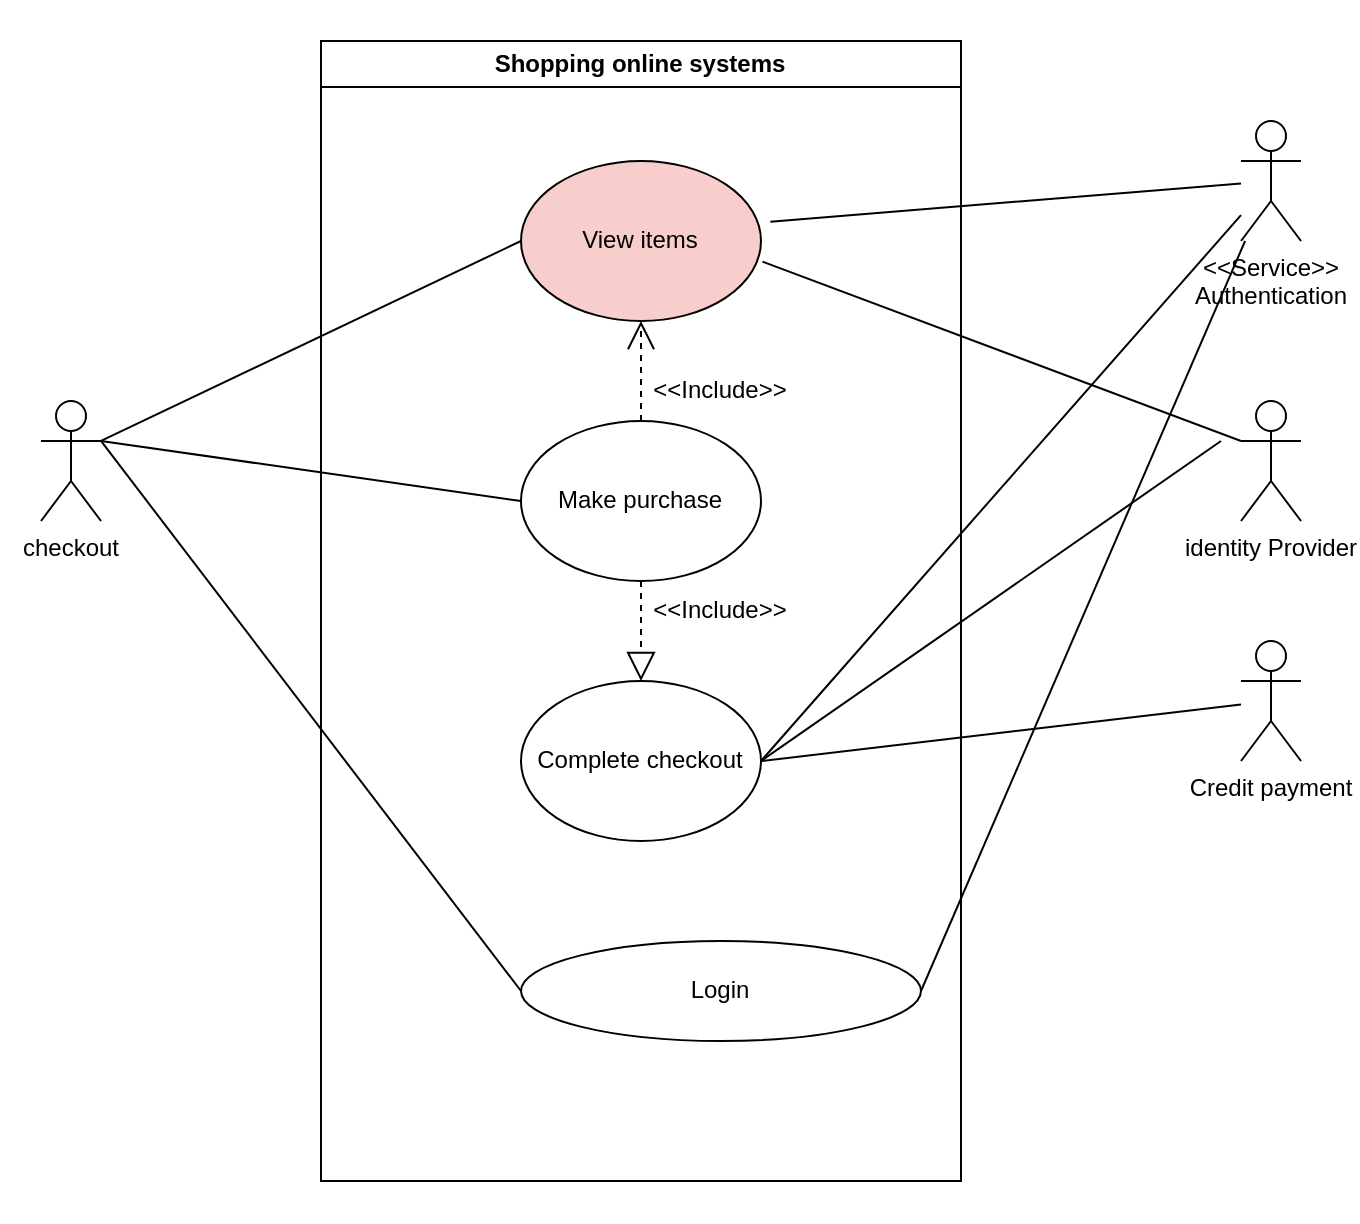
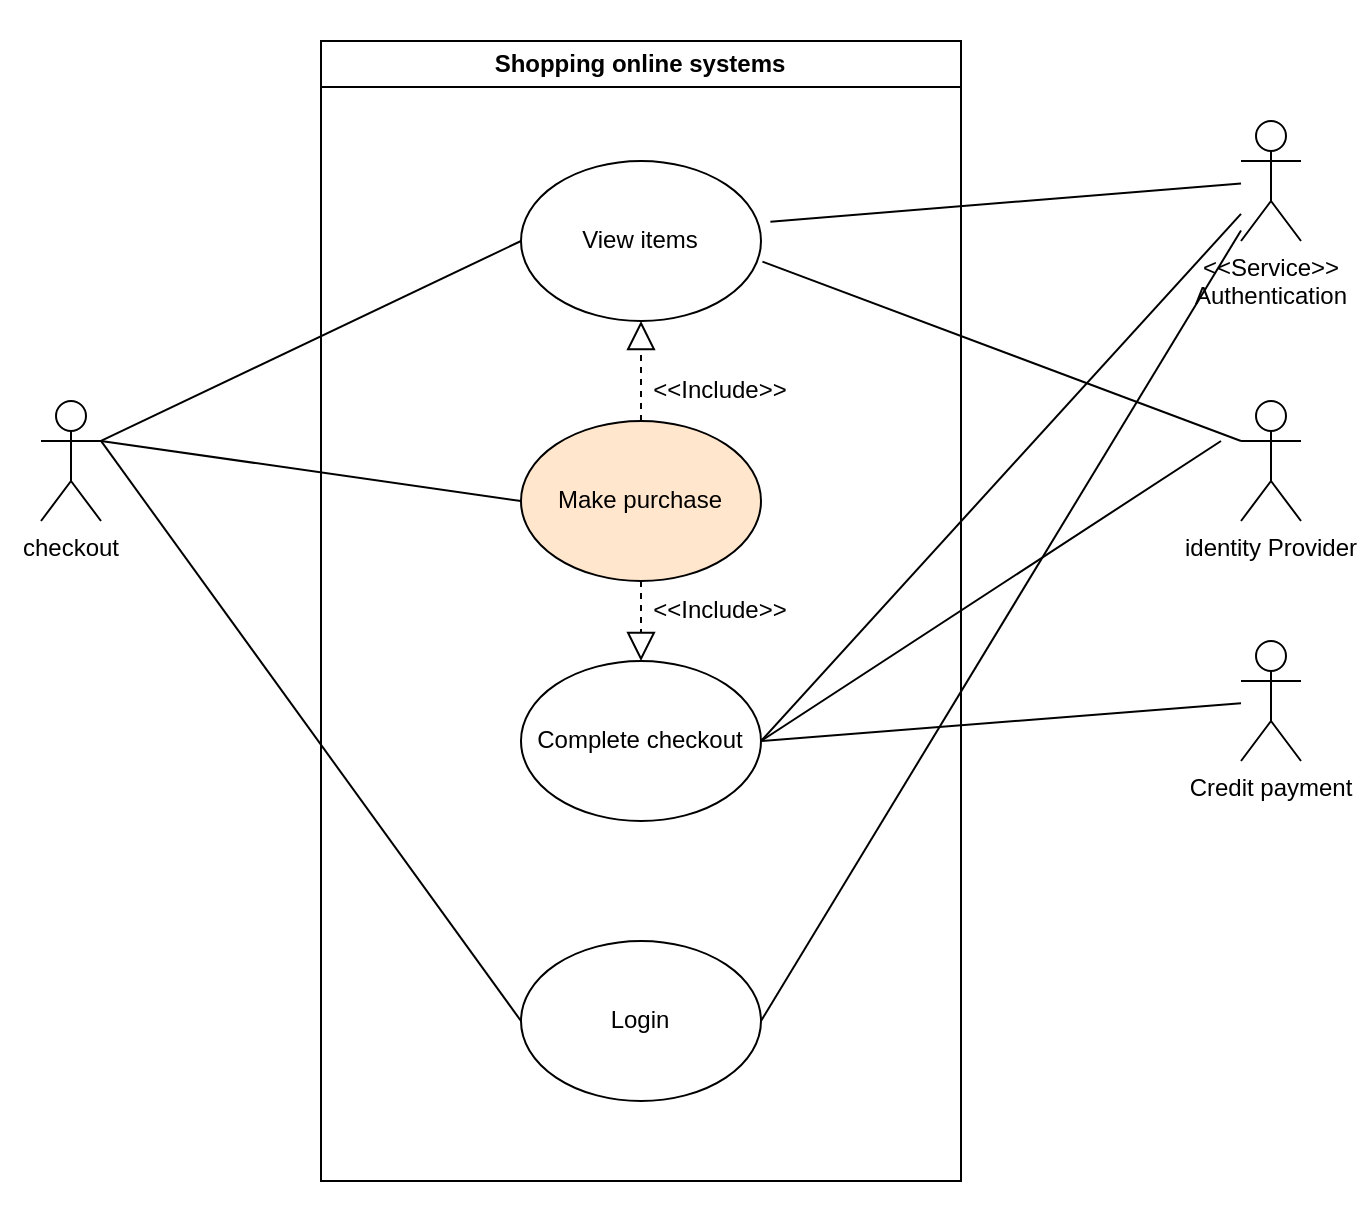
- <mxCell id="4" value="View items" style="ellipse;whiteSpace=wrap;html=1;fillColor=#f8cecc;" vertex="1" parent="3"><mxGeometry x="100" y="60" width="120" height="80" as="geometry" /></mxCell>
+ <mxCell id="4" value="View items" style="ellipse;whiteSpace=wrap;html=1;" vertex="1" parent="3"><mxGeometry x="100" y="60" width="120" height="80" as="geometry" /></mxCell>
- <mxCell id="8" value="" style="endArrow=open;dashed=1;endFill=0;endSize=12;html=1;rounded=0;entryX=0.5;entryY=1;entryDx=0;entryDy=0;exitX=0.5;exitY=0;exitDx=0;exitDy=0;" edge="1" parent="3" source="5" target="4"><mxGeometry width="160" relative="1" as="geometry"><mxPoint x="200" y="390" as="sourcePoint" /><mxPoint x="360" y="390" as="targetPoint" /></mxGeometry></mxCell>
+ <mxCell id="8" value="" style="endArrow=block;dashed=1;endFill=0;endSize=12;html=1;rounded=0;entryX=0.5;entryY=1;entryDx=0;entryDy=0;exitX=0.5;exitY=0;exitDx=0;exitDy=0;" edge="1" parent="3" source="5" target="4"><mxGeometry width="160" relative="1" as="geometry"><mxPoint x="200" y="390" as="sourcePoint" /><mxPoint x="360" y="390" as="targetPoint" /></mxGeometry></mxCell>
- <mxCell id="5" value="Make purchase" style="ellipse;whiteSpace=wrap;html=1;" vertex="1" parent="3"><mxGeometry x="100" y="190" width="120" height="80" as="geometry" /></mxCell>
+ <mxCell id="5" value="Make purchase" style="ellipse;whiteSpace=wrap;html=1;fillColor=#ffe6cc;" vertex="1" parent="3"><mxGeometry x="100" y="190" width="120" height="80" as="geometry" /></mxCell>
- <mxCell id="6" value="Complete checkout" style="ellipse;whiteSpace=wrap;html=1;" vertex="1" parent="3"><mxGeometry x="100" y="320" width="120" height="80" as="geometry" /></mxCell>
+ <mxCell id="6" value="Complete checkout" style="ellipse;whiteSpace=wrap;html=1;" vertex="1" parent="3"><mxGeometry x="100" y="310" width="120" height="80" as="geometry" /></mxCell>
- <mxCell id="7" value="Login" style="ellipse;whiteSpace=wrap;html=1;" vertex="1" parent="3"><mxGeometry x="100" y="450" width="200" height="50" as="geometry" /></mxCell>
+ <mxCell id="7" value="Login" style="ellipse;whiteSpace=wrap;html=1;" vertex="1" parent="3"><mxGeometry x="100" y="450" width="120" height="80" as="geometry" /></mxCell>
